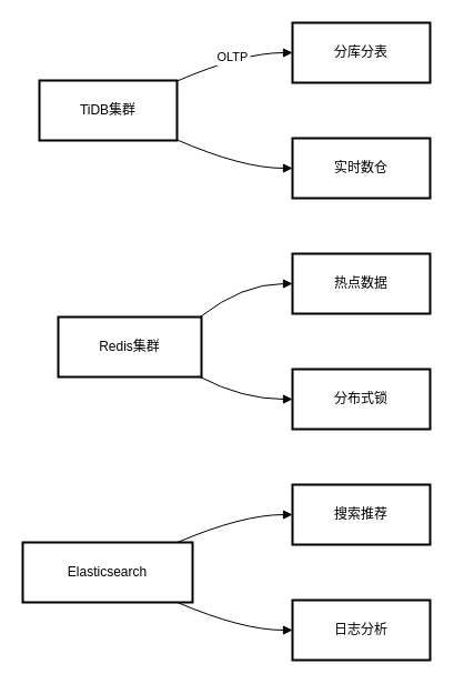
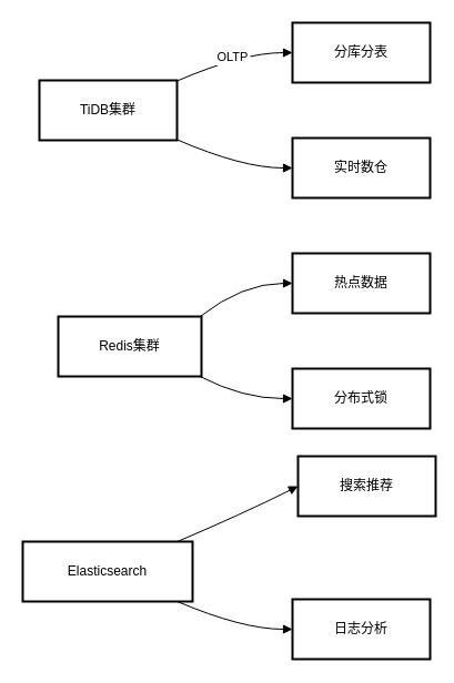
- <mxCell id="9" value="搜索推荐" style="whiteSpace=wrap;strokeWidth=2;" vertex="1" parent="1"><mxGeometry x="263" y="436" width="124" height="54" as="geometry" /></mxCell>
+ <mxCell id="9" value="搜索推荐" style="whiteSpace=wrap;strokeWidth=2;" vertex="1" parent="1"><mxGeometry x="268" y="411" width="124" height="54" as="geometry" /></mxCell>
